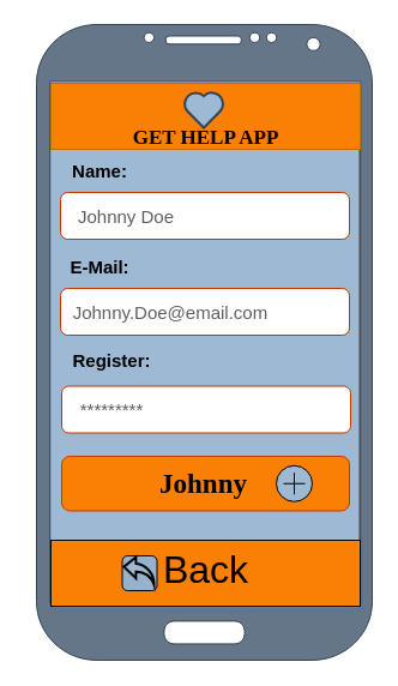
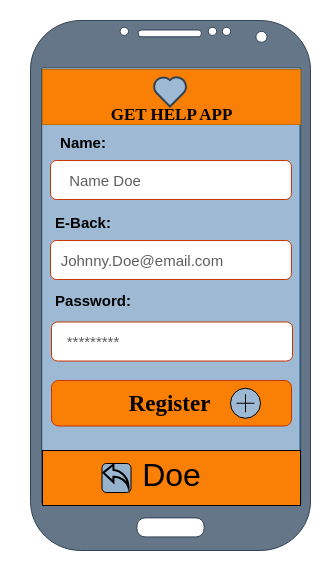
- <mxCell id="21" value="&lt;font color=&quot;#5e5e5e&quot;&gt;Johnny Doe&lt;/font&gt;" style="text;html=1;strokeColor=none;fillColor=none;align=center;verticalAlign=middle;whiteSpace=wrap;rounded=0;fontSize=15;aspect=fixed;" vertex="1" parent="1"><mxGeometry x="56.68" y="155.5" width="96" height="48" as="geometry" /></mxCell>
+ <mxCell id="21" value="&lt;font color=&quot;#5e5e5e&quot;&gt;Name Doe&lt;/font&gt;" style="text;html=1;strokeColor=none;fillColor=none;align=center;verticalAlign=middle;whiteSpace=wrap;rounded=0;fontSize=15;aspect=fixed;" vertex="1" parent="1"><mxGeometry x="56.68" y="155.5" width="96" height="48" as="geometry" /></mxCell>
- <mxCell id="9" value="E-Mail:" style="text;html=1;strokeColor=none;fillColor=none;align=center;verticalAlign=middle;whiteSpace=wrap;rounded=0;fontSize=15;fontStyle=1;aspect=fixed;" vertex="1" parent="1"><mxGeometry x="20" y="190" width="126" height="63" as="geometry" /></mxCell>
+ <mxCell id="9" value="E-Back:" style="text;html=1;strokeColor=none;fillColor=none;align=center;verticalAlign=middle;whiteSpace=wrap;rounded=0;fontSize=15;fontStyle=1;aspect=fixed;" vertex="1" parent="1"><mxGeometry x="20" y="190" width="126" height="63" as="geometry" /></mxCell>
- <mxCell id="10" value="Register:" style="text;html=1;strokeColor=none;fillColor=none;align=center;verticalAlign=middle;whiteSpace=wrap;rounded=0;fontSize=15;fontStyle=1;aspect=fixed;" vertex="1" parent="1"><mxGeometry x="30" y="268" width="126" height="63" as="geometry" /></mxCell>
+ <mxCell id="10" value="Password:" style="text;html=1;strokeColor=none;fillColor=none;align=center;verticalAlign=middle;whiteSpace=wrap;rounded=0;fontSize=15;fontStyle=1;aspect=fixed;" vertex="1" parent="1"><mxGeometry x="30" y="268" width="126" height="63" as="geometry" /></mxCell>
- <mxCell id="15" value="&lt;font face=&quot;Ariel&quot; size=&quot;1&quot;&gt;&lt;b style=&quot;font-size: 23px&quot;&gt;Johnny&lt;/b&gt;&lt;/font&gt;" style="text;html=1;strokeColor=none;fillColor=none;align=center;verticalAlign=middle;whiteSpace=wrap;rounded=0;" vertex="1" parent="1"><mxGeometry x="91.99" y="393.75" width="155" height="18" as="geometry" /></mxCell>
+ <mxCell id="15" value="&lt;font face=&quot;Ariel&quot; size=&quot;1&quot;&gt;&lt;b style=&quot;font-size: 23px&quot;&gt;Register&lt;/b&gt;&lt;/font&gt;" style="text;html=1;strokeColor=none;fillColor=none;align=center;verticalAlign=middle;whiteSpace=wrap;rounded=0;" vertex="1" parent="1"><mxGeometry x="91.99" y="393.75" width="155" height="18" as="geometry" /></mxCell>
- <mxCell id="12" value="&lt;font style=&quot;font-size: 32px&quot;&gt;Back&lt;/font&gt;" style="text;html=1;align=center;verticalAlign=middle;resizable=0;points=[];autosize=1;" parent="1" vertex="1"><mxGeometry x="125.5" y="459.5" width="90" height="30" as="geometry" /></mxCell>
+ <mxCell id="12" value="&lt;font style=&quot;font-size: 32px&quot;&gt;Doe&lt;/font&gt;" style="text;html=1;align=center;verticalAlign=middle;resizable=0;points=[];autosize=1;" parent="1" vertex="1"><mxGeometry x="125.5" y="459.5" width="90" height="30" as="geometry" /></mxCell>
